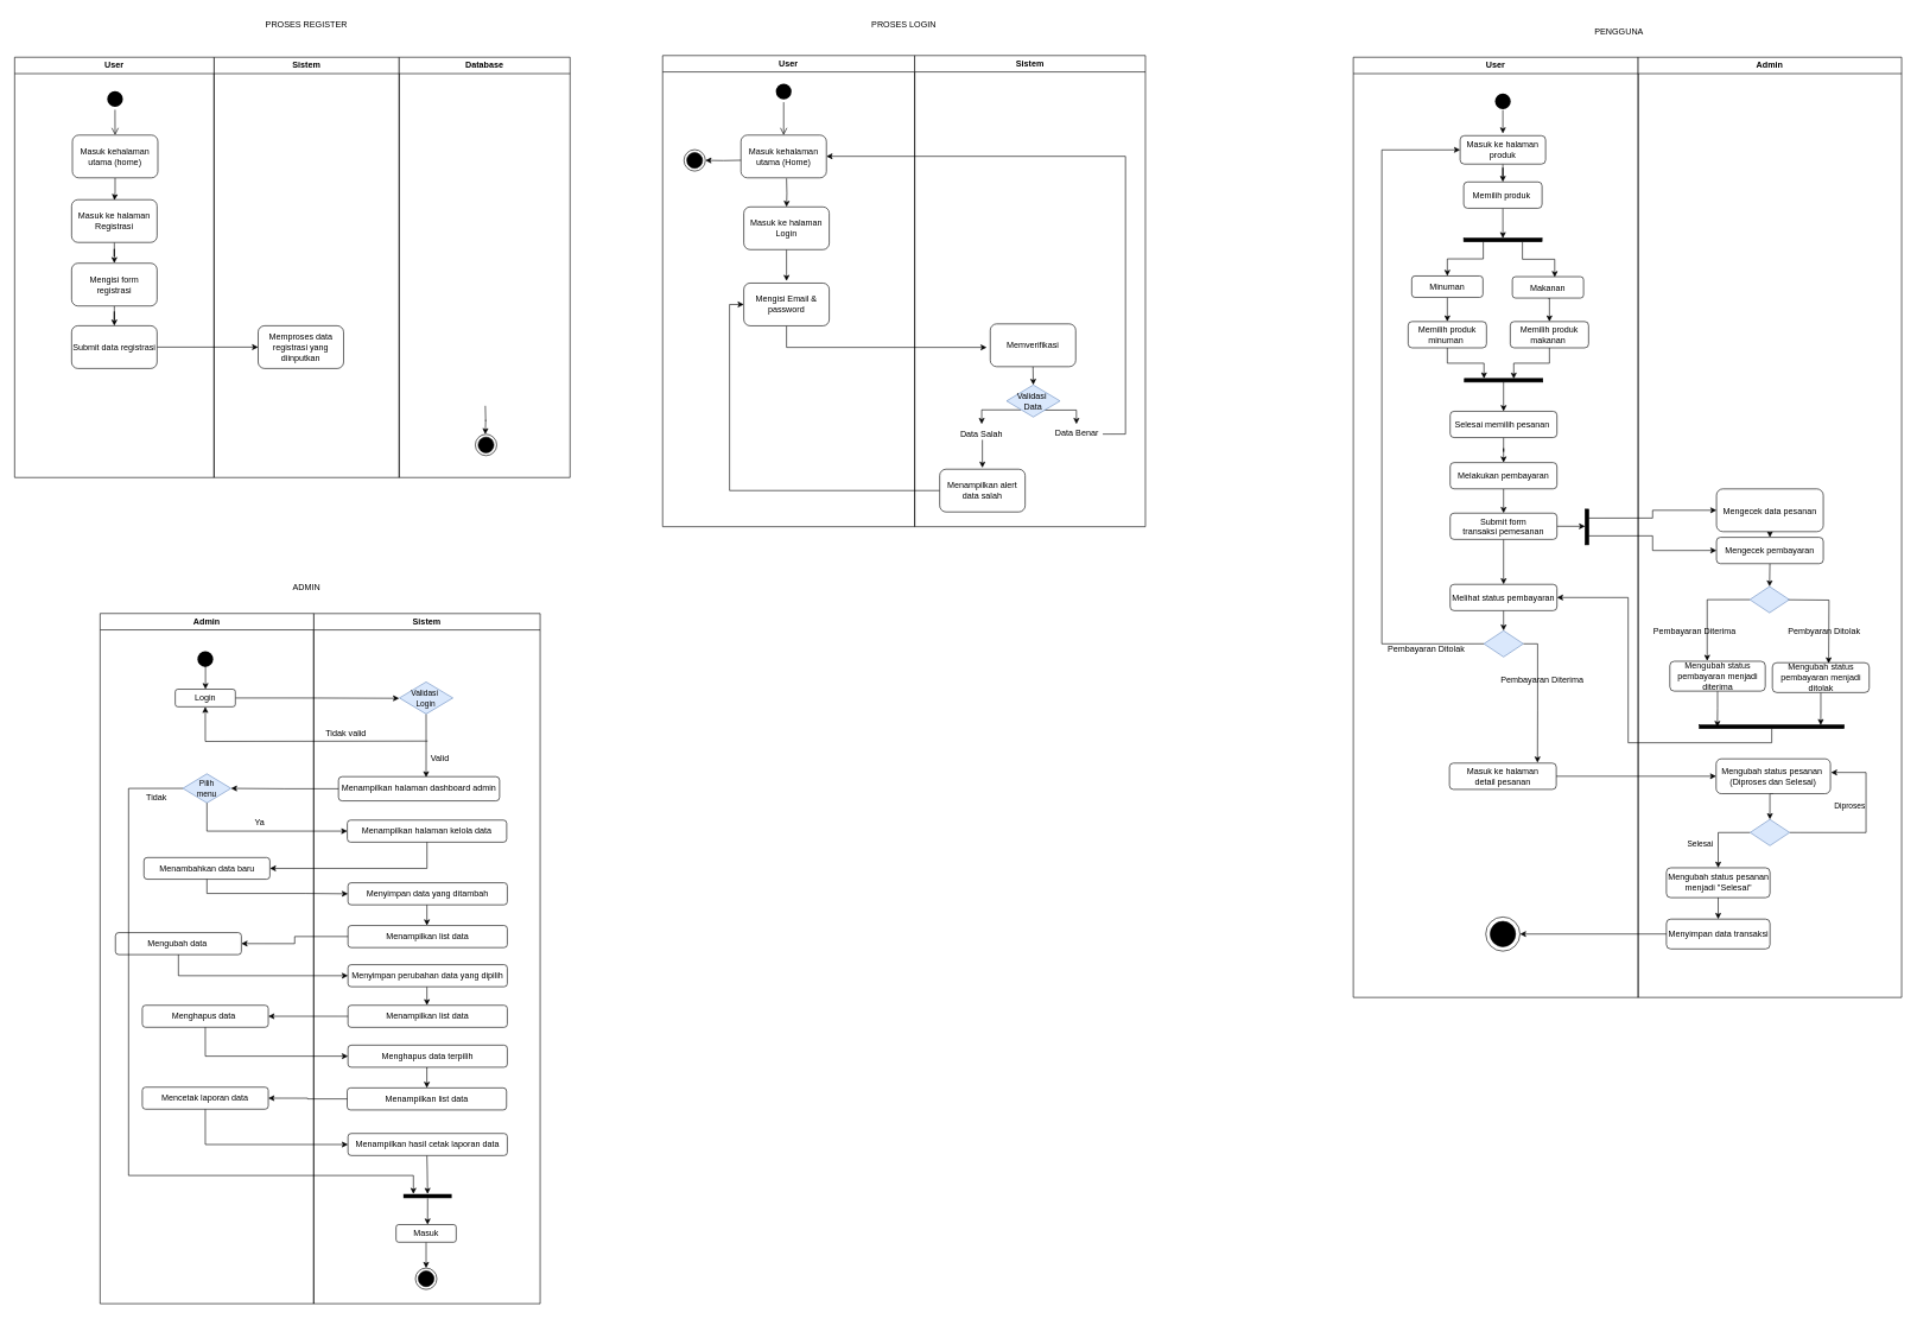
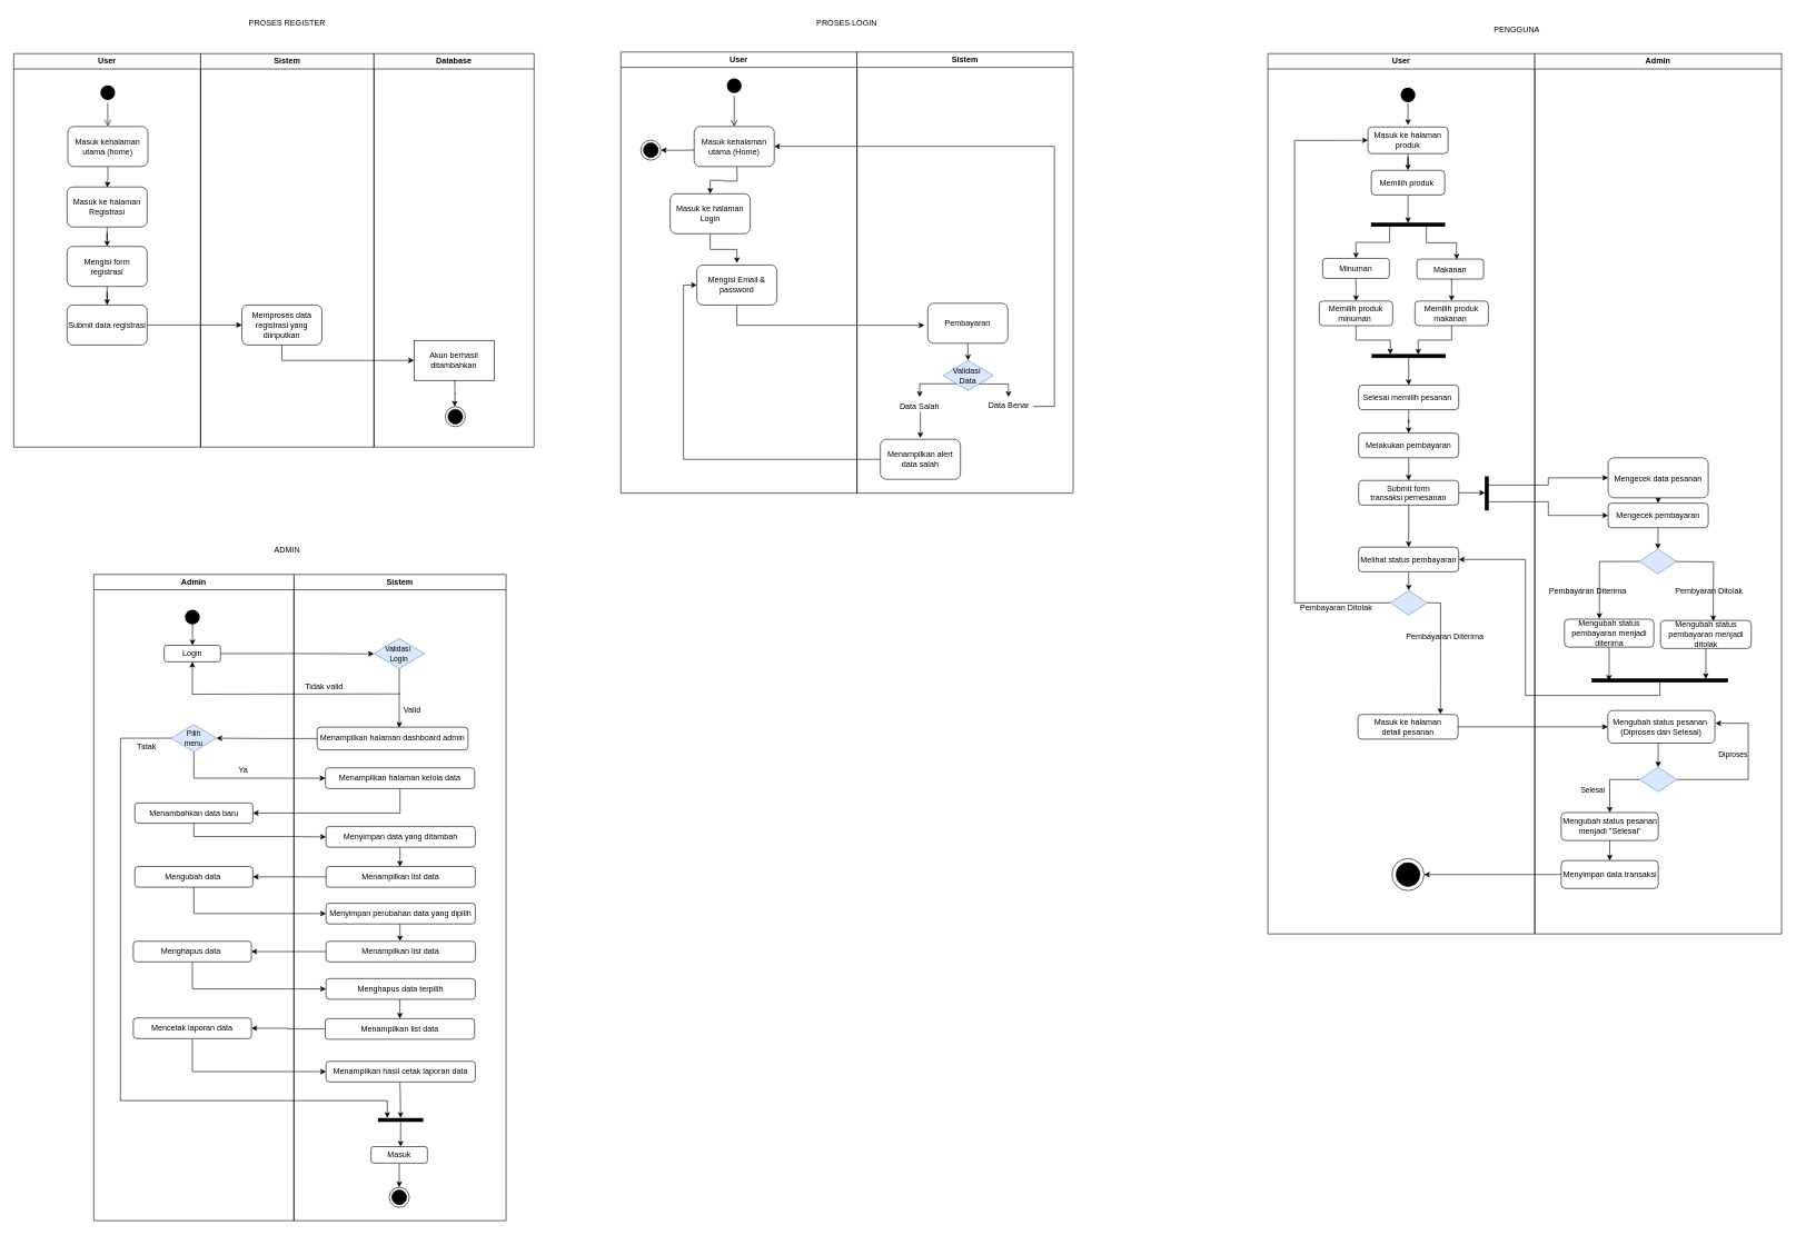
- <mxCell id="26" value="Masuk ke halaman Login" style="rounded=1;whiteSpace=wrap;html=1;" parent="1" vertex="1"><mxGeometry x="1044" y="290" width="120" height="60" as="geometry" /></mxCell>
+ <mxCell id="26" value="Masuk ke halaman Login" style="rounded=1;whiteSpace=wrap;html=1;" parent="1" vertex="1"><mxGeometry x="1004" y="290" width="120" height="60" as="geometry" /></mxCell>
- <mxCell id="36" value="Memverifikasi" style="whiteSpace=wrap;html=1;rounded=1;" parent="1" vertex="1"><mxGeometry x="1390.12" y="454.31" width="120" height="60" as="geometry" /></mxCell>
+ <mxCell id="36" value="Pembayaran" style="whiteSpace=wrap;html=1;rounded=1;" parent="1" vertex="1"><mxGeometry x="1390.12" y="454.31" width="120" height="60" as="geometry" /></mxCell>
+ <mxCell id="20" style="edgeStyle=orthogonalEdgeStyle;rounded=0;orthogonalLoop=1;jettySize=auto;html=1;exitX=0.5;exitY=1;exitDx=0;exitDy=0;entryX=0;entryY=0.5;entryDx=0;entryDy=0;" parent="1" source="12" target="17" edge="1"><mxGeometry relative="1" as="geometry" /></mxCell>
+ <mxCell id="17" value="Akun berhasil ditambahkan" style="rounded=0;whiteSpace=wrap;html=1;" parent="16" vertex="1"><mxGeometry x="60.0" y="430.1" width="120" height="60" as="geometry" /></mxCell>
- <mxCell id="71" value="Mengubah data&amp;nbsp;" style="rounded=1;whiteSpace=wrap;html=1;" parent="66" vertex="1"><mxGeometry x="21.55" y="448.1" width="176.89" height="30.9" as="geometry" /></mxCell>
+ <mxCell id="71" value="Mengubah data&amp;nbsp;" style="rounded=1;whiteSpace=wrap;html=1;" parent="66" vertex="1"><mxGeometry x="61.55" y="438.1" width="176.89" height="30.9" as="geometry" /></mxCell>
